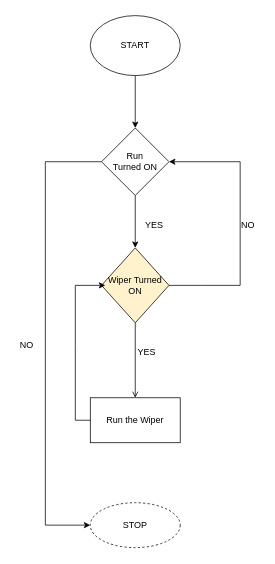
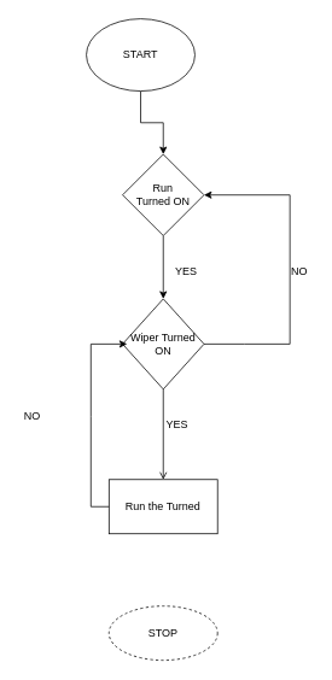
- <mxCell id="3" value="START" style="ellipse;whiteSpace=wrap;html=1;" vertex="1" parent="1"><mxGeometry x="120" y="20" width="120" height="80" as="geometry" /></mxCell>
+ <mxCell id="3" value="START" style="ellipse;whiteSpace=wrap;html=1;" vertex="1" parent="1"><mxGeometry x="95" y="20" width="120" height="80" as="geometry" /></mxCell>
- <mxCell id="7" value="Wiper Turned ON" style="rhombus;whiteSpace=wrap;html=1;fillColor=#fff2cc;" vertex="1" parent="1"><mxGeometry x="135" y="330" width="90" height="100" as="geometry" /></mxCell>
+ <mxCell id="7" value="Wiper Turned ON" style="rhombus;whiteSpace=wrap;html=1;" vertex="1" parent="1"><mxGeometry x="135" y="330" width="90" height="100" as="geometry" /></mxCell>
- <mxCell id="13" value="" style="endArrow=classic;html=1;rounded=0;exitX=0;exitY=0.5;exitDx=0;exitDy=0;entryX=0;entryY=0.5;entryDx=0;entryDy=0;" edge="1" parent="1" source="5" target="9"><mxGeometry width="50" height="50" relative="1" as="geometry"><mxPoint x="130" y="200" as="sourcePoint" /><mxPoint x="90" y="510" as="targetPoint" /><Array as="points"><mxPoint x="60" y="215" /><mxPoint x="60" y="700" /></Array></mxGeometry></mxCell>
- <mxCell id="8" value="Run the Wiper" style="whiteSpace=wrap;html=1;" vertex="1" parent="1"><mxGeometry x="120" y="530" width="120" height="60" as="geometry" /></mxCell>
+ <mxCell id="8" value="Run the Turned" style="whiteSpace=wrap;html=1;" vertex="1" parent="1"><mxGeometry x="120" y="530" width="120" height="60" as="geometry" /></mxCell>
